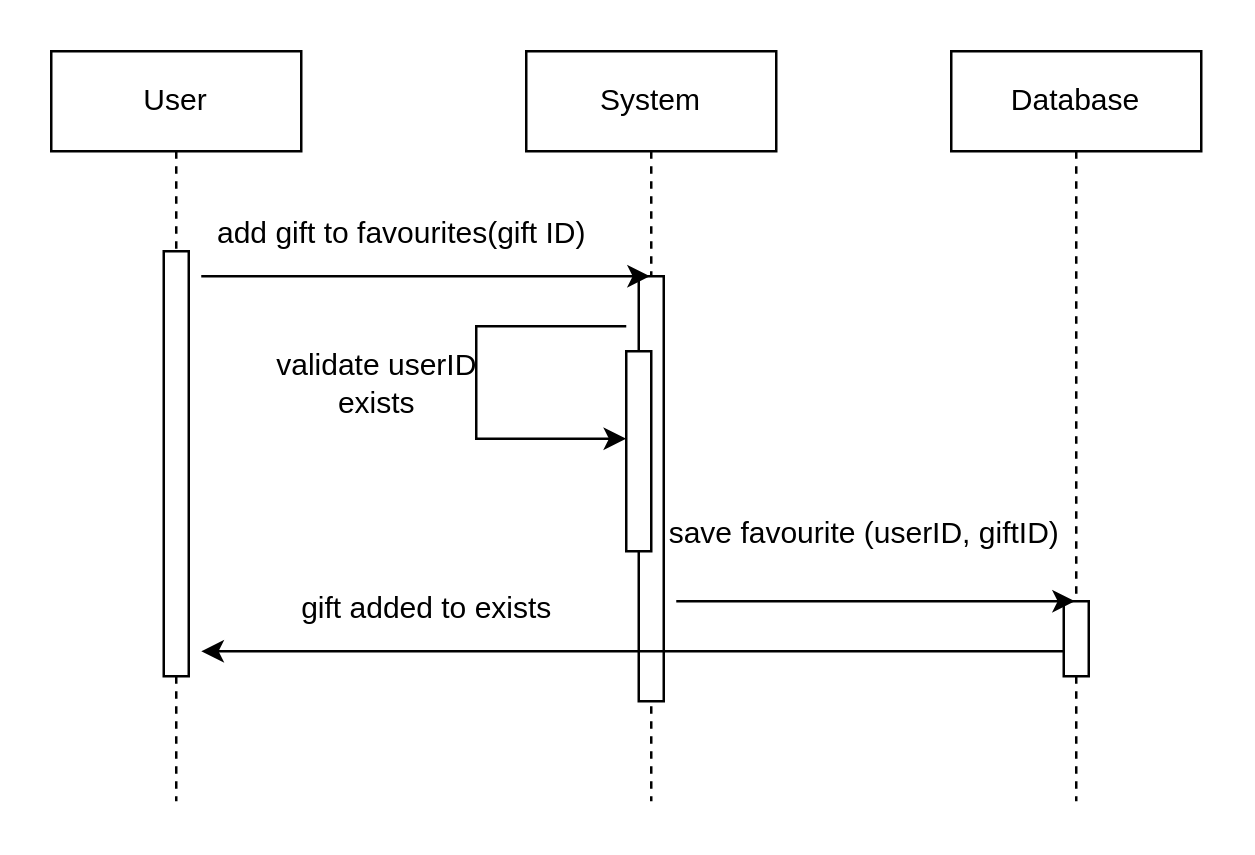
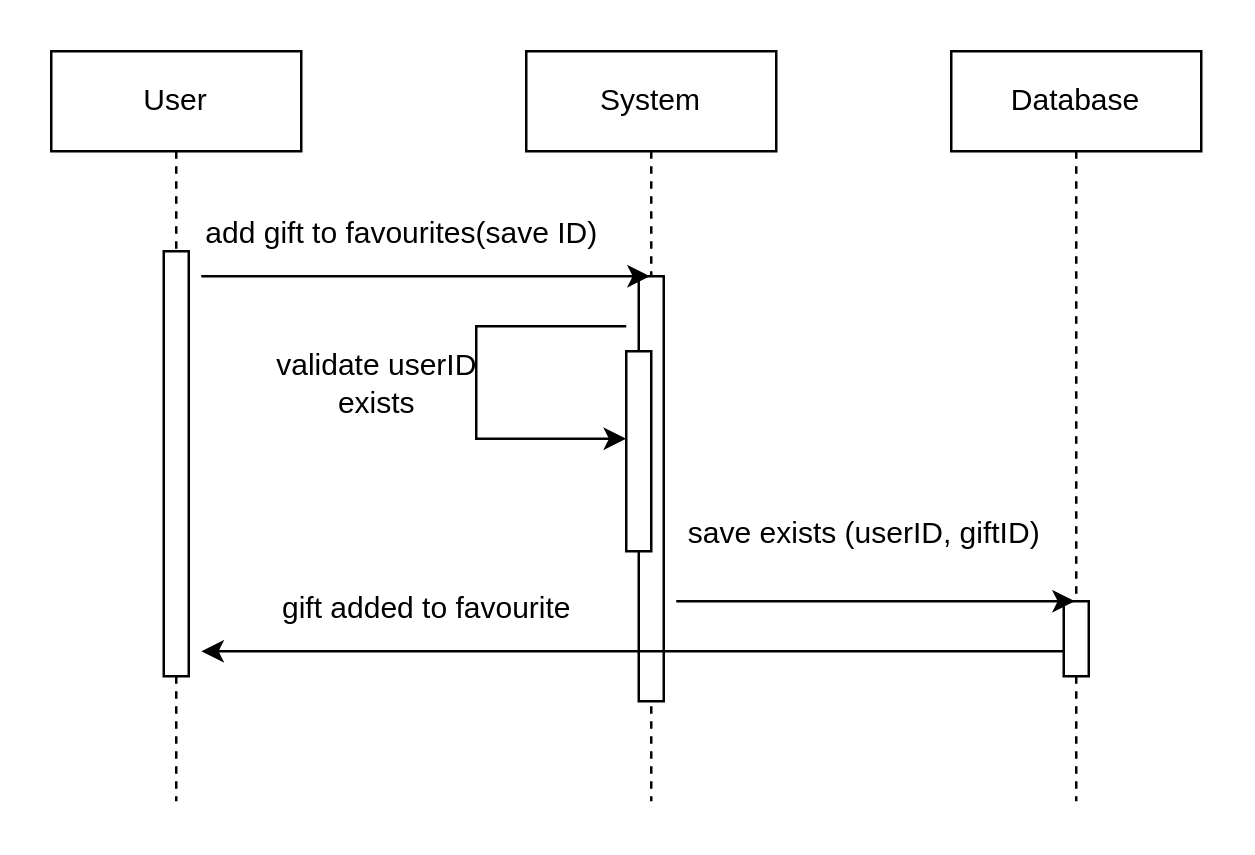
- <mxCell id="8" value="add gift to favourites(gift ID)" style="text;html=1;align=center;verticalAlign=middle;resizable=0;points=[];autosize=1;strokeColor=none;fillColor=none;" parent="1" vertex="1"><mxGeometry x="75" y="78" width="170" height="30" as="geometry" /></mxCell>
+ <mxCell id="8" value="add gift to favourites(save ID)" style="text;html=1;align=center;verticalAlign=middle;resizable=0;points=[];autosize=1;strokeColor=none;fillColor=none;" parent="1" vertex="1"><mxGeometry x="75" y="78" width="170" height="30" as="geometry" /></mxCell>
- <mxCell id="16" value="save favourite (userID, giftID&lt;span style=&quot;background-color: transparent; color: light-dark(rgb(0, 0, 0), rgb(255, 255, 255));&quot;&gt;)&lt;/span&gt;" style="text;html=1;align=center;verticalAlign=middle;resizable=0;points=[];autosize=1;strokeColor=none;fillColor=none;" parent="1" vertex="1"><mxGeometry x="260" y="198" width="170" height="30" as="geometry" /></mxCell>
+ <mxCell id="16" value="save exists (userID, giftID&lt;span style=&quot;background-color: transparent; color: light-dark(rgb(0, 0, 0), rgb(255, 255, 255));&quot;&gt;)&lt;/span&gt;" style="text;html=1;align=center;verticalAlign=middle;resizable=0;points=[];autosize=1;strokeColor=none;fillColor=none;" parent="1" vertex="1"><mxGeometry x="260" y="198" width="170" height="30" as="geometry" /></mxCell>
- <mxCell id="12" value="gift added to exists" style="text;html=1;align=center;verticalAlign=middle;resizable=0;points=[];autosize=1;strokeColor=none;fillColor=none;" parent="1" vertex="1"><mxGeometry x="105" y="228" width="130" height="30" as="geometry" /></mxCell>
+ <mxCell id="12" value="gift added to favourite" style="text;html=1;align=center;verticalAlign=middle;resizable=0;points=[];autosize=1;strokeColor=none;fillColor=none;" parent="1" vertex="1"><mxGeometry x="105" y="228" width="130" height="30" as="geometry" /></mxCell>
